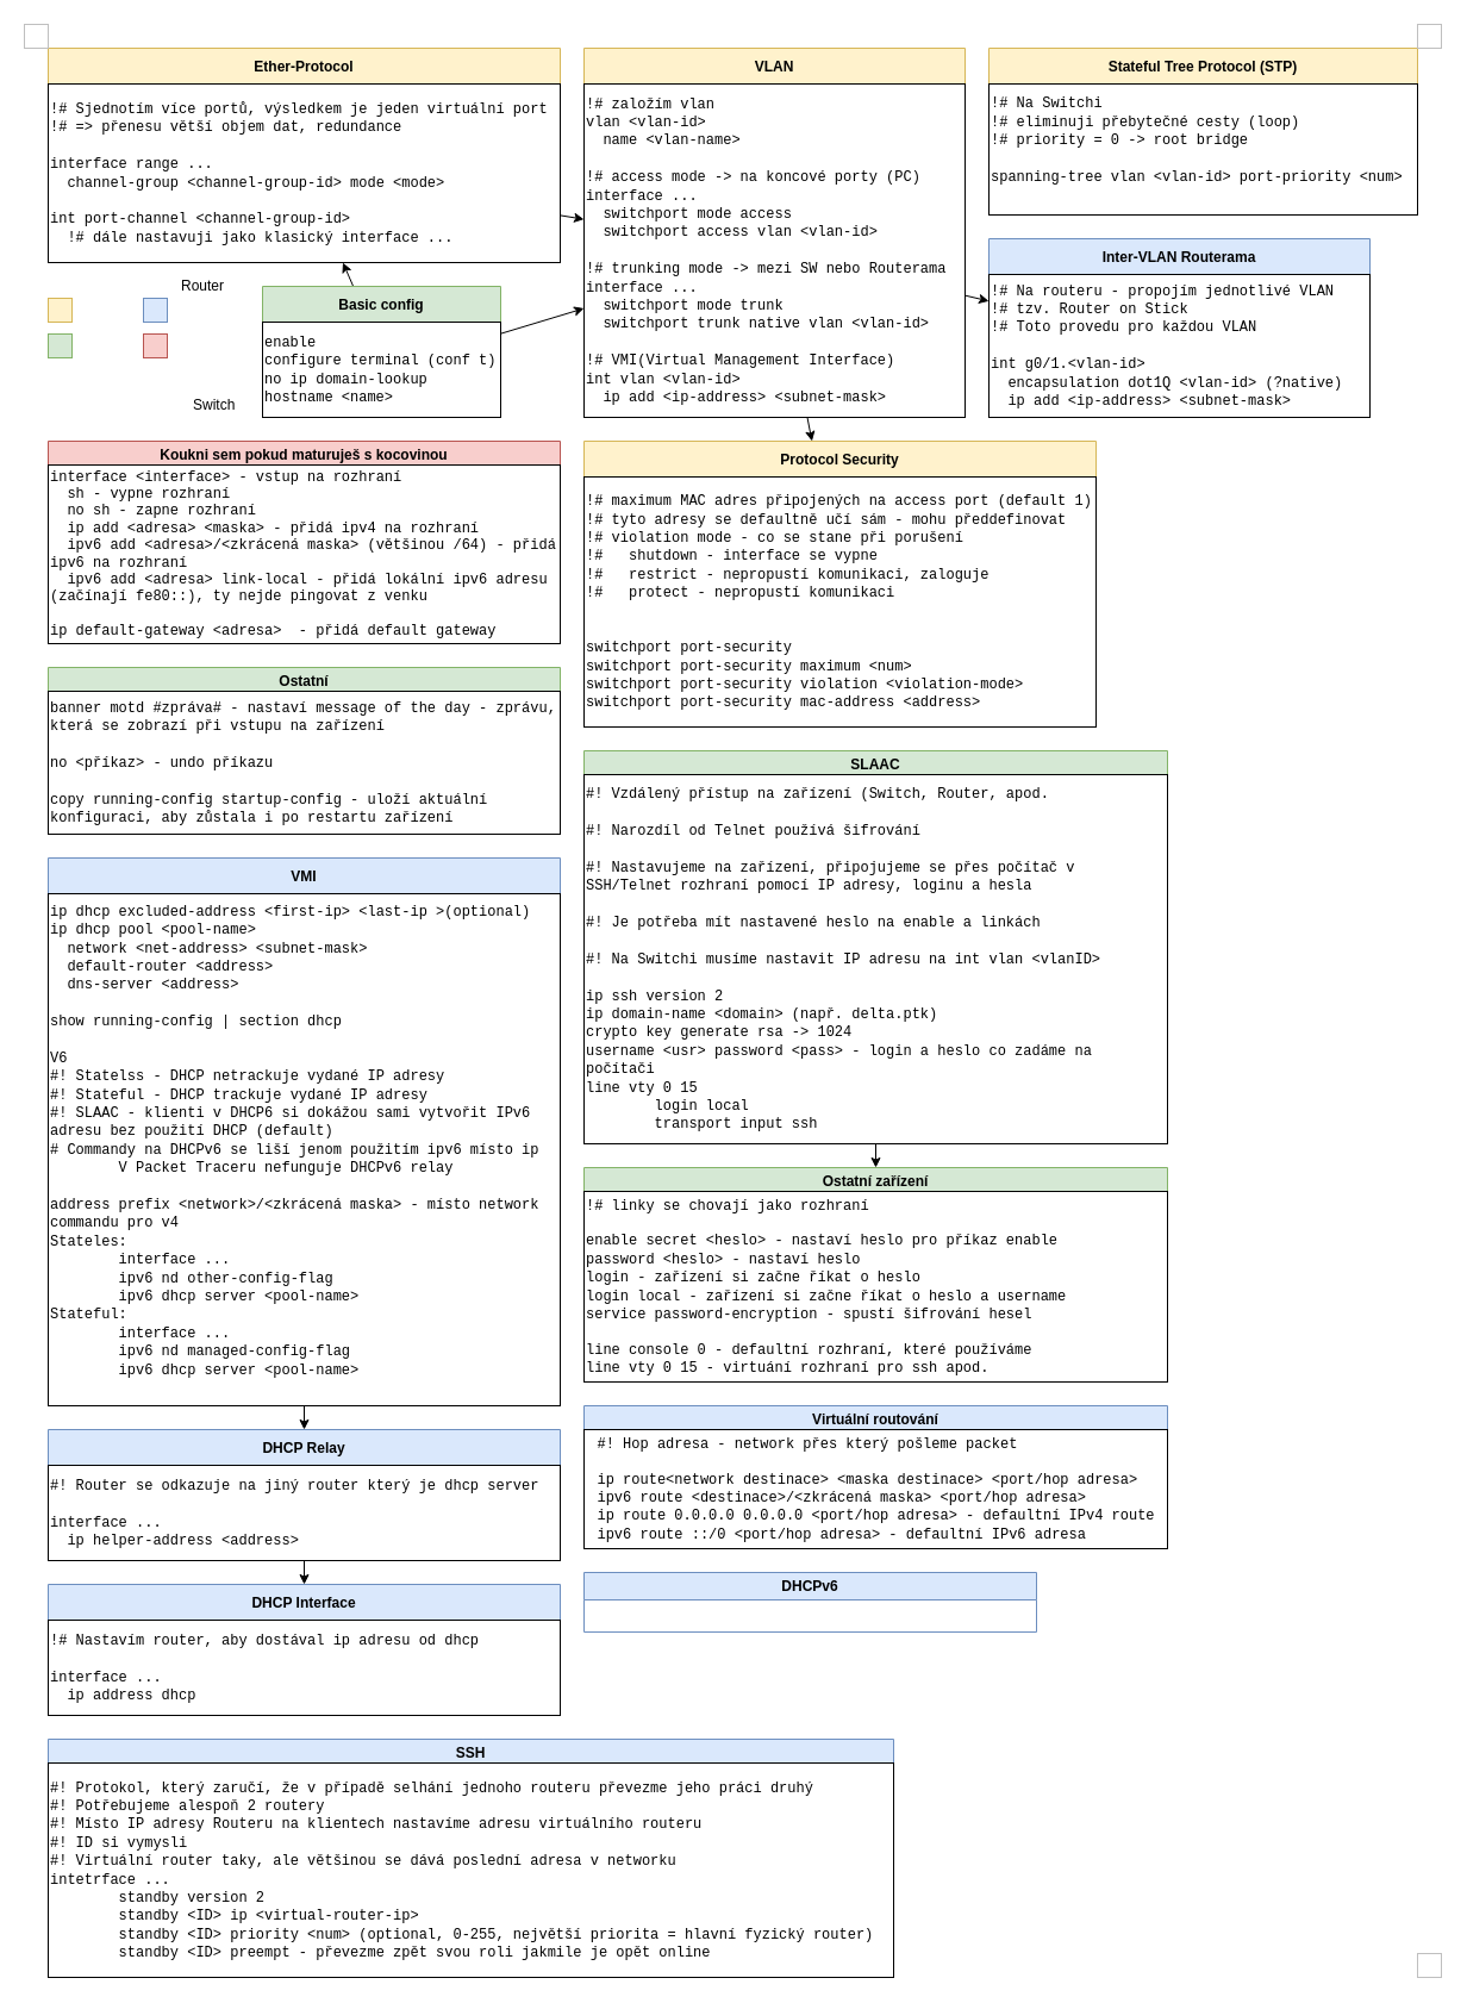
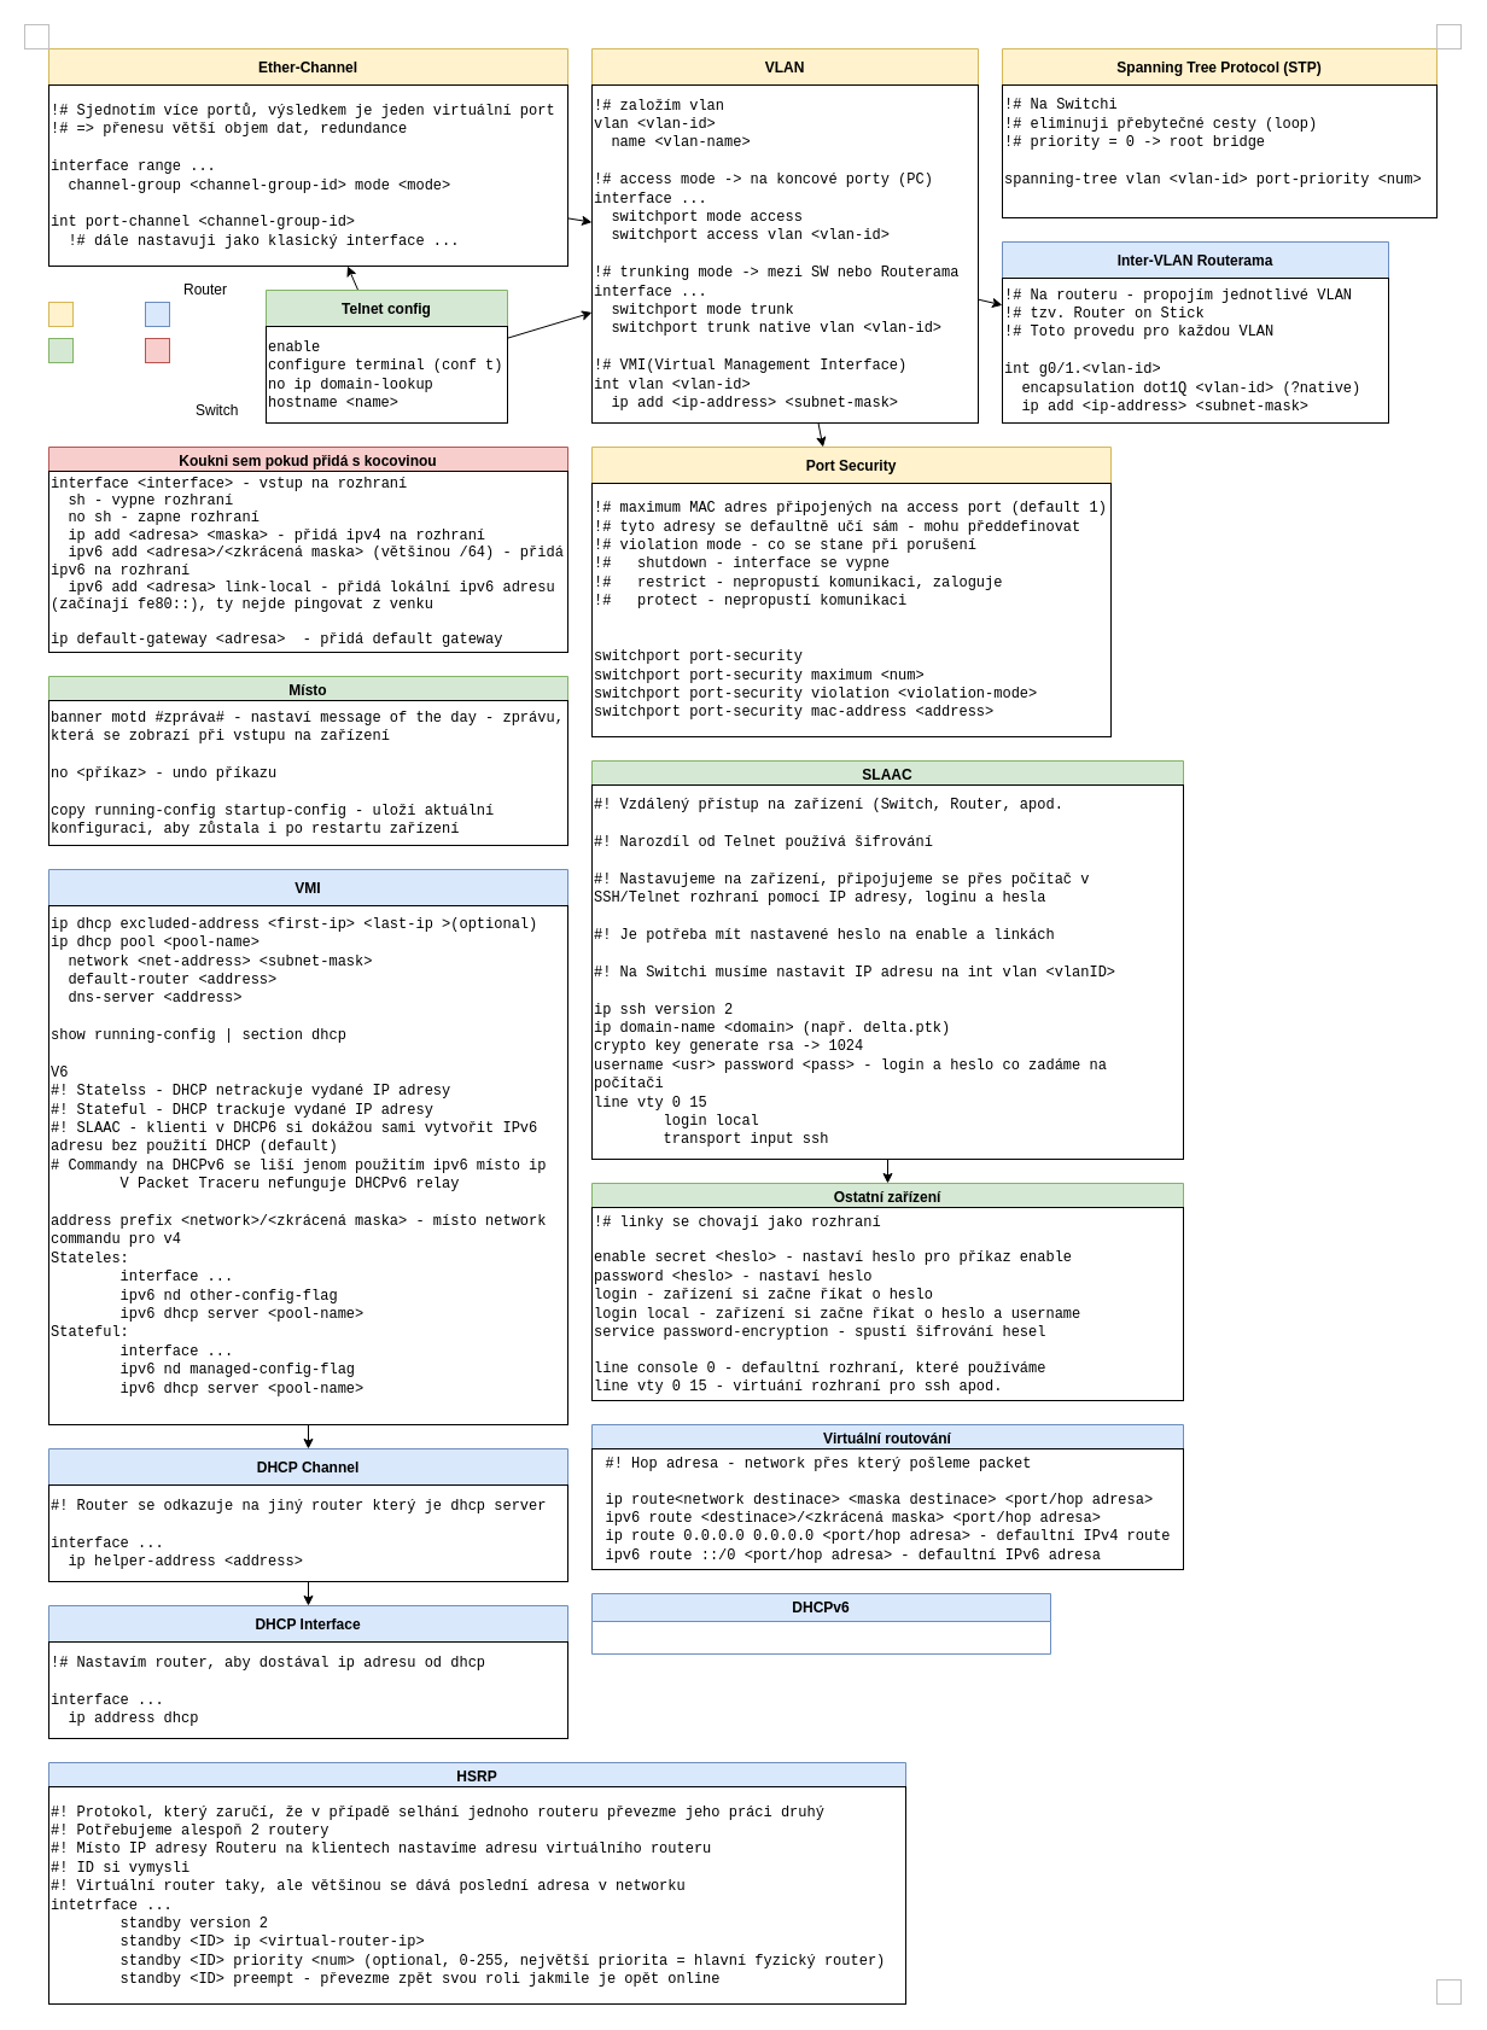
- <mxCell id="11" value="Ether-Protocol" style="swimlane;fillColor=#fff2cc;fillStyle=solid;startSize=30;strokeColor=#d6b656;" parent="1" vertex="1"><mxGeometry x="40" y="40" width="430" height="180" as="geometry"><mxRectangle x="220" y="210" width="100" height="30" as="alternateBounds" /></mxGeometry></mxCell>
+ <mxCell id="11" value="Ether-Channel" style="swimlane;fillColor=#fff2cc;fillStyle=solid;startSize=30;strokeColor=#d6b656;" parent="1" vertex="1"><mxGeometry x="40" y="40" width="430" height="180" as="geometry"><mxRectangle x="220" y="210" width="100" height="30" as="alternateBounds" /></mxGeometry></mxCell>
- <mxCell id="9" value="Stateful Tree Protocol (STP)" style="swimlane;fillColor=#fff2cc;fillStyle=solid;startSize=30;strokeColor=#d6b656;" parent="1" vertex="1"><mxGeometry x="830" y="40" width="360" height="140" as="geometry"><mxRectangle x="220" y="210" width="100" height="30" as="alternateBounds" /></mxGeometry></mxCell>
+ <mxCell id="9" value="Spanning Tree Protocol (STP)" style="swimlane;fillColor=#fff2cc;fillStyle=solid;startSize=30;strokeColor=#d6b656;" parent="1" vertex="1"><mxGeometry x="830" y="40" width="360" height="140" as="geometry"><mxRectangle x="220" y="210" width="100" height="30" as="alternateBounds" /></mxGeometry></mxCell>
- <mxCell id="3" value="Basic config" style="swimlane;fillColor=#d5e8d4;fillStyle=solid;startSize=30;strokeColor=#82b366;" parent="1" vertex="1"><mxGeometry x="220" y="240" width="200" height="110" as="geometry"><mxRectangle x="220" y="210" width="100" height="30" as="alternateBounds" /></mxGeometry></mxCell>
+ <mxCell id="3" value="Telnet config" style="swimlane;fillColor=#d5e8d4;fillStyle=solid;startSize=30;strokeColor=#82b366;" parent="1" vertex="1"><mxGeometry x="220" y="240" width="200" height="110" as="geometry"><mxRectangle x="220" y="210" width="100" height="30" as="alternateBounds" /></mxGeometry></mxCell>
- <mxCell id="33" value="Koukni sem pokud maturuješ s kocovinou" style="swimlane;whiteSpace=wrap;html=1;fillColor=#f8cecc;strokeColor=#b85450;" parent="1" vertex="1"><mxGeometry x="40" y="370" width="430" height="170" as="geometry"><mxRectangle x="40" y="190" width="260" height="30" as="alternateBounds" /></mxGeometry></mxCell>
+ <mxCell id="33" value="Koukni sem pokud přidá s kocovinou" style="swimlane;whiteSpace=wrap;html=1;fillColor=#f8cecc;strokeColor=#b85450;" parent="1" vertex="1"><mxGeometry x="40" y="370" width="430" height="170" as="geometry"><mxRectangle x="40" y="190" width="260" height="30" as="alternateBounds" /></mxGeometry></mxCell>
- <mxCell id="14" value="Protocol Security" style="swimlane;fillColor=#fff2cc;fillStyle=solid;startSize=30;strokeColor=#d6b656;" parent="1" vertex="1"><mxGeometry x="490" y="370" width="430" height="240" as="geometry"><mxRectangle x="220" y="210" width="100" height="30" as="alternateBounds" /></mxGeometry></mxCell>
+ <mxCell id="14" value="Port Security" style="swimlane;fillColor=#fff2cc;fillStyle=solid;startSize=30;strokeColor=#d6b656;" parent="1" vertex="1"><mxGeometry x="490" y="370" width="430" height="240" as="geometry"><mxRectangle x="220" y="210" width="100" height="30" as="alternateBounds" /></mxGeometry></mxCell>
- <mxCell id="28" value="Ostatní" style="swimlane;whiteSpace=wrap;html=1;fillColor=#d5e8d4;strokeColor=#82b366;" parent="1" vertex="1"><mxGeometry x="40" y="560" width="430" height="140" as="geometry" /></mxCell>
+ <mxCell id="28" value="Místo" style="swimlane;whiteSpace=wrap;html=1;fillColor=#d5e8d4;strokeColor=#82b366;" parent="1" vertex="1"><mxGeometry x="40" y="560" width="430" height="140" as="geometry" /></mxCell>
- <mxCell id="19" value="DHCP Relay" style="swimlane;fillColor=#dae8fc;fillStyle=solid;startSize=30;strokeColor=#6c8ebf;" parent="1" vertex="1"><mxGeometry x="40" y="1200" width="430" height="110" as="geometry"><mxRectangle x="220" y="210" width="100" height="30" as="alternateBounds" /></mxGeometry></mxCell>
+ <mxCell id="19" value="DHCP Channel" style="swimlane;fillColor=#dae8fc;fillStyle=solid;startSize=30;strokeColor=#6c8ebf;" parent="1" vertex="1"><mxGeometry x="40" y="1200" width="430" height="110" as="geometry"><mxRectangle x="220" y="210" width="100" height="30" as="alternateBounds" /></mxGeometry></mxCell>
- <mxCell id="44" value="SSH" style="swimlane;whiteSpace=wrap;html=1;fillColor=#dae8fc;strokeColor=#6c8ebf;startSize=23;" parent="1" vertex="1"><mxGeometry x="40" y="1460" width="710" height="200" as="geometry" /></mxCell>
+ <mxCell id="44" value="HSRP" style="swimlane;whiteSpace=wrap;html=1;fillColor=#dae8fc;strokeColor=#6c8ebf;startSize=23;" parent="1" vertex="1"><mxGeometry x="40" y="1460" width="710" height="200" as="geometry" /></mxCell>
